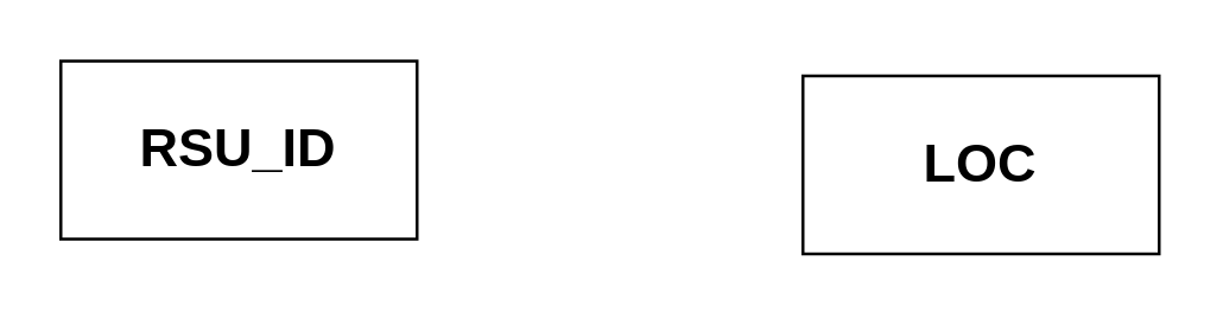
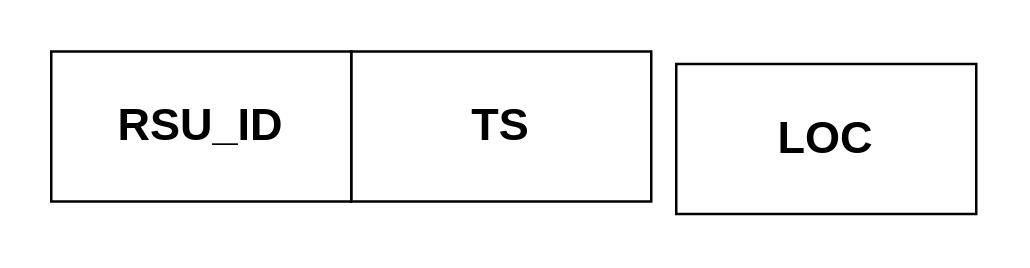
+ <mxCell id="3" value="&lt;font style=&quot;font-size: 18px&quot;&gt;&lt;b&gt;TS&lt;/b&gt;&lt;/font&gt;" style="rounded=0;whiteSpace=wrap;html=1;" vertex="1" parent="1"><mxGeometry x="140" y="20" width="120" height="60" as="geometry" /></mxCell>
